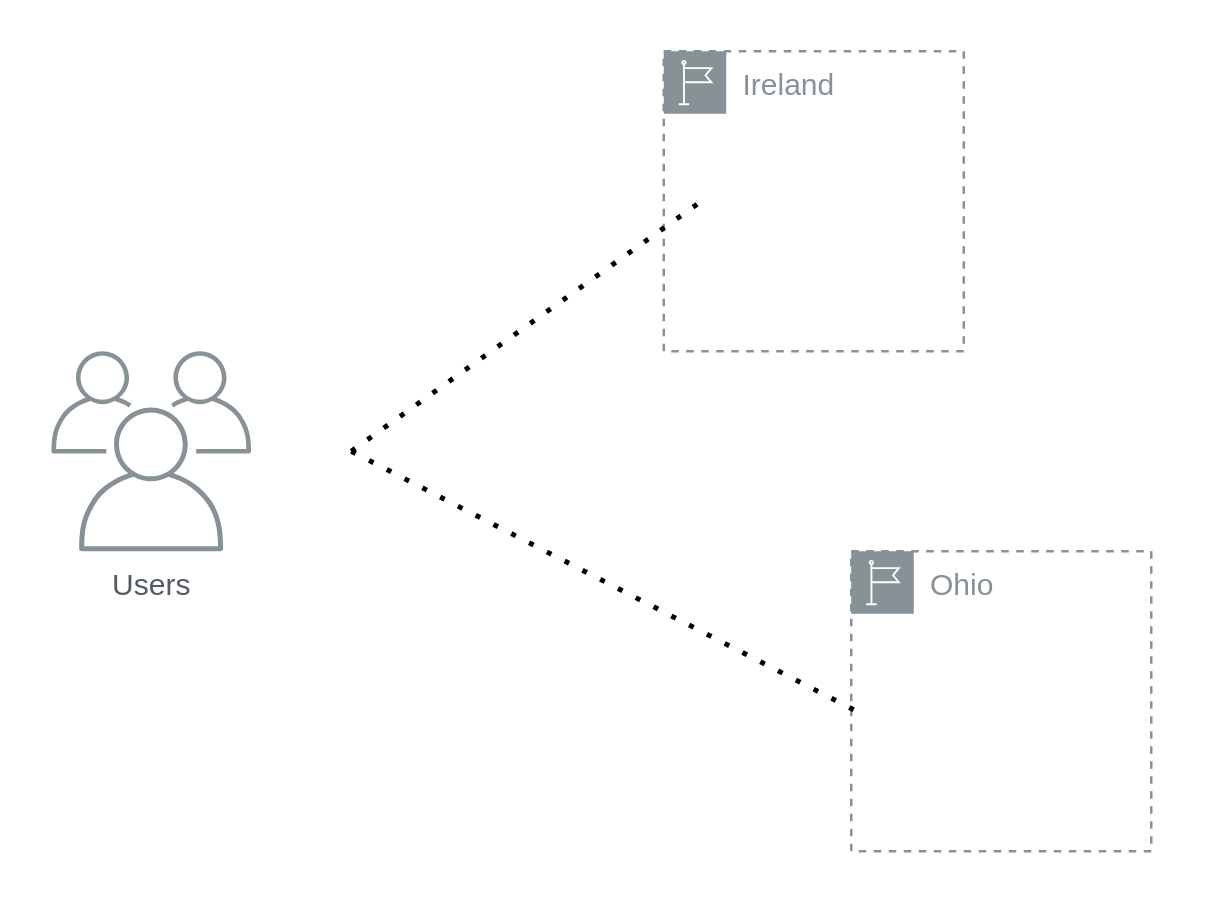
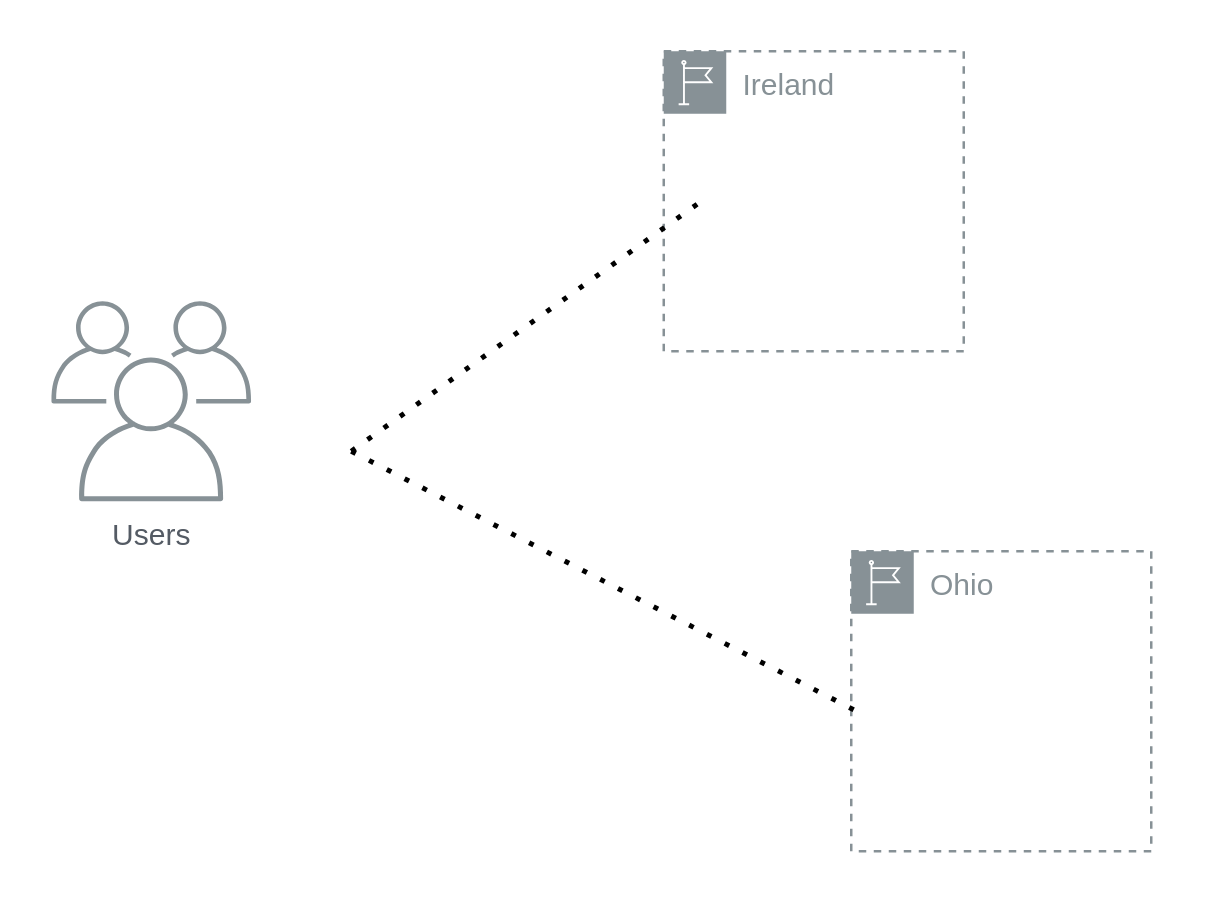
- <mxCell id="4" value="Users" style="sketch=0;outlineConnect=0;gradientColor=none;fontColor=#545B64;strokeColor=none;fillColor=#879196;dashed=0;verticalLabelPosition=bottom;verticalAlign=top;align=center;html=1;fontSize=12;fontStyle=0;aspect=fixed;shape=mxgraph.aws4.illustration_users;pointerEvents=1" vertex="1" parent="1"><mxGeometry x="20" y="140" width="80" height="80" as="geometry" /></mxCell>
+ <mxCell id="4" value="Users" style="sketch=0;outlineConnect=0;gradientColor=none;fontColor=#545B64;strokeColor=none;fillColor=#879196;dashed=0;verticalLabelPosition=bottom;verticalAlign=top;align=center;html=1;fontSize=12;fontStyle=0;aspect=fixed;shape=mxgraph.aws4.illustration_users;pointerEvents=1" vertex="1" parent="1"><mxGeometry x="20" y="120" width="80" height="80" as="geometry" /></mxCell>
